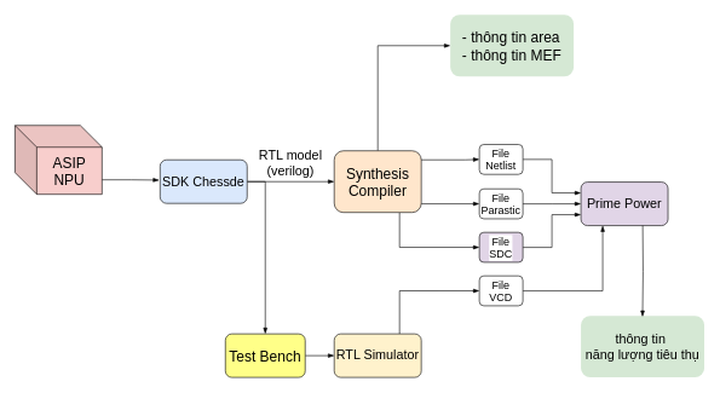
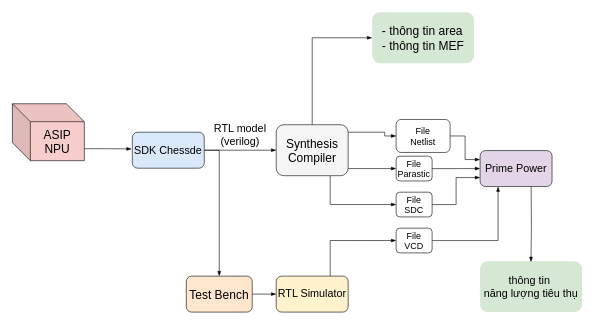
- <mxCell id="17" value="&lt;div&gt;&lt;font style=&quot;font-size: 15px;&quot;&gt;File&lt;/font&gt;&lt;/div&gt;&lt;font style=&quot;font-size: 15px;&quot;&gt;Netlist&lt;/font&gt;" style="rounded=1;whiteSpace=wrap;html=1;fontFamily=Helvetica;fontSize=11;fontColor=default;labelBackgroundColor=default;" vertex="1" parent="1"><mxGeometry x="660" y="198.75" width="60" height="41.25" as="geometry" /></mxCell>
+ <mxCell id="17" value="&lt;div&gt;&lt;font style=&quot;font-size: 15px;&quot;&gt;File&lt;/font&gt;&lt;/div&gt;&lt;font style=&quot;font-size: 15px;&quot;&gt;Netlist&lt;/font&gt;" style="rounded=1;whiteSpace=wrap;html=1;fontFamily=Helvetica;fontSize=11;fontColor=default;labelBackgroundColor=default;" vertex="1" parent="1"><mxGeometry x="660" y="198.75" width="90" height="55" as="geometry" /></mxCell>
- <mxCell id="9" value="&lt;font style=&quot;font-size: 20px;&quot;&gt;Synthesis Compiler&lt;/font&gt;" style="rounded=1;whiteSpace=wrap;html=1;fillColor=#ffe6cc;strokeColor=default;" vertex="1" parent="1"><mxGeometry x="460" y="207.5" width="120" height="85" as="geometry" /></mxCell>
+ <mxCell id="9" value="&lt;font style=&quot;font-size: 20px;&quot;&gt;Synthesis Compiler&lt;/font&gt;" style="rounded=1;whiteSpace=wrap;html=1;fillColor=#f5f5f5;strokeColor=default;" vertex="1" parent="1"><mxGeometry x="460" y="207.5" width="120" height="85" as="geometry" /></mxCell>
- <mxCell id="20" value="&lt;div&gt;&lt;span style=&quot;font-size: 15px;&quot;&gt;File&lt;/span&gt;&lt;/div&gt;&lt;span style=&quot;font-size: 15px;&quot;&gt;SDC&lt;/span&gt;" style="rounded=1;whiteSpace=wrap;html=1;fontFamily=Helvetica;fontSize=11;fontColor=default;labelBackgroundColor=default;fillColor=#e1d5e7;" vertex="1" parent="1"><mxGeometry x="660" y="320" width="60" height="41.25" as="geometry" /></mxCell>
+ <mxCell id="20" value="&lt;div&gt;&lt;span style=&quot;font-size: 15px;&quot;&gt;File&lt;/span&gt;&lt;/div&gt;&lt;span style=&quot;font-size: 15px;&quot;&gt;SDC&lt;/span&gt;" style="rounded=1;whiteSpace=wrap;html=1;fontFamily=Helvetica;fontSize=11;fontColor=default;labelBackgroundColor=default;" vertex="1" parent="1"><mxGeometry x="660" y="320" width="60" height="41.25" as="geometry" /></mxCell>
- <mxCell id="12" value="&lt;font style=&quot;font-size: 20px;&quot;&gt;Test Bench&lt;/font&gt;" style="rounded=1;whiteSpace=wrap;html=1;fillColor=#ffff88;strokeColor=default;" vertex="1" parent="1"><mxGeometry x="310" y="460" width="110" height="60" as="geometry" /></mxCell>
+ <mxCell id="12" value="&lt;font style=&quot;font-size: 20px;&quot;&gt;Test Bench&lt;/font&gt;" style="rounded=1;whiteSpace=wrap;html=1;fillColor=#ffe6cc;strokeColor=default;" vertex="1" parent="1"><mxGeometry x="310" y="460" width="110" height="60" as="geometry" /></mxCell>
